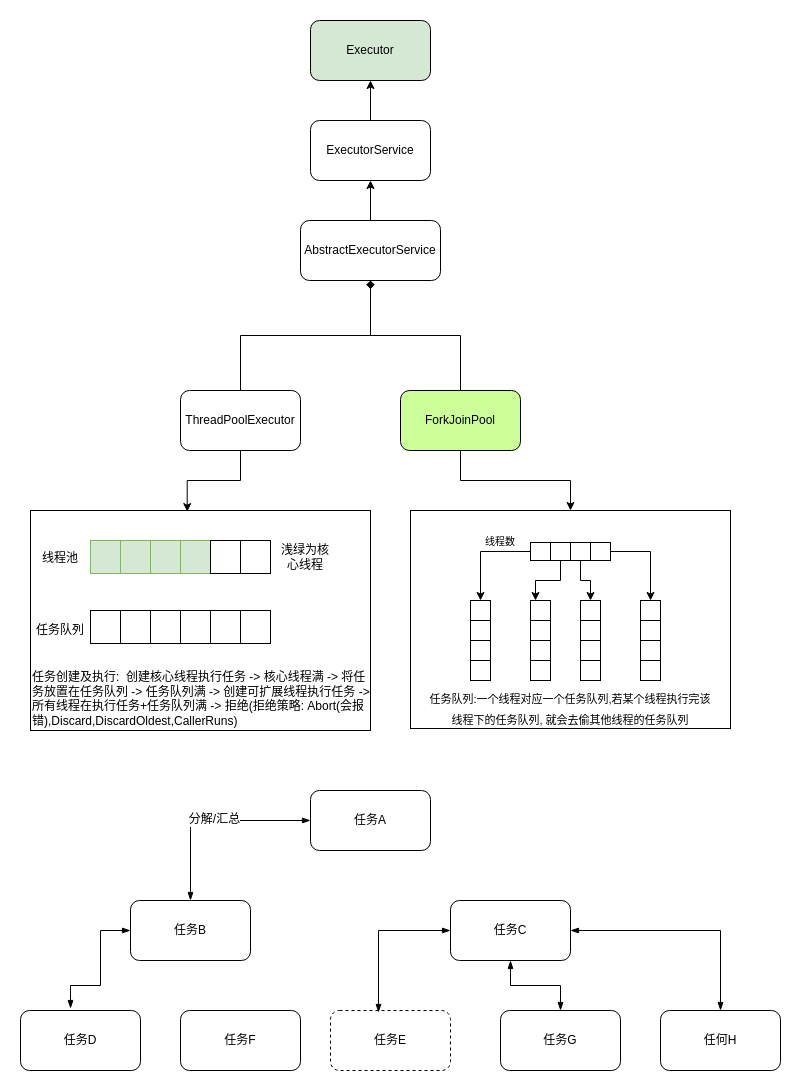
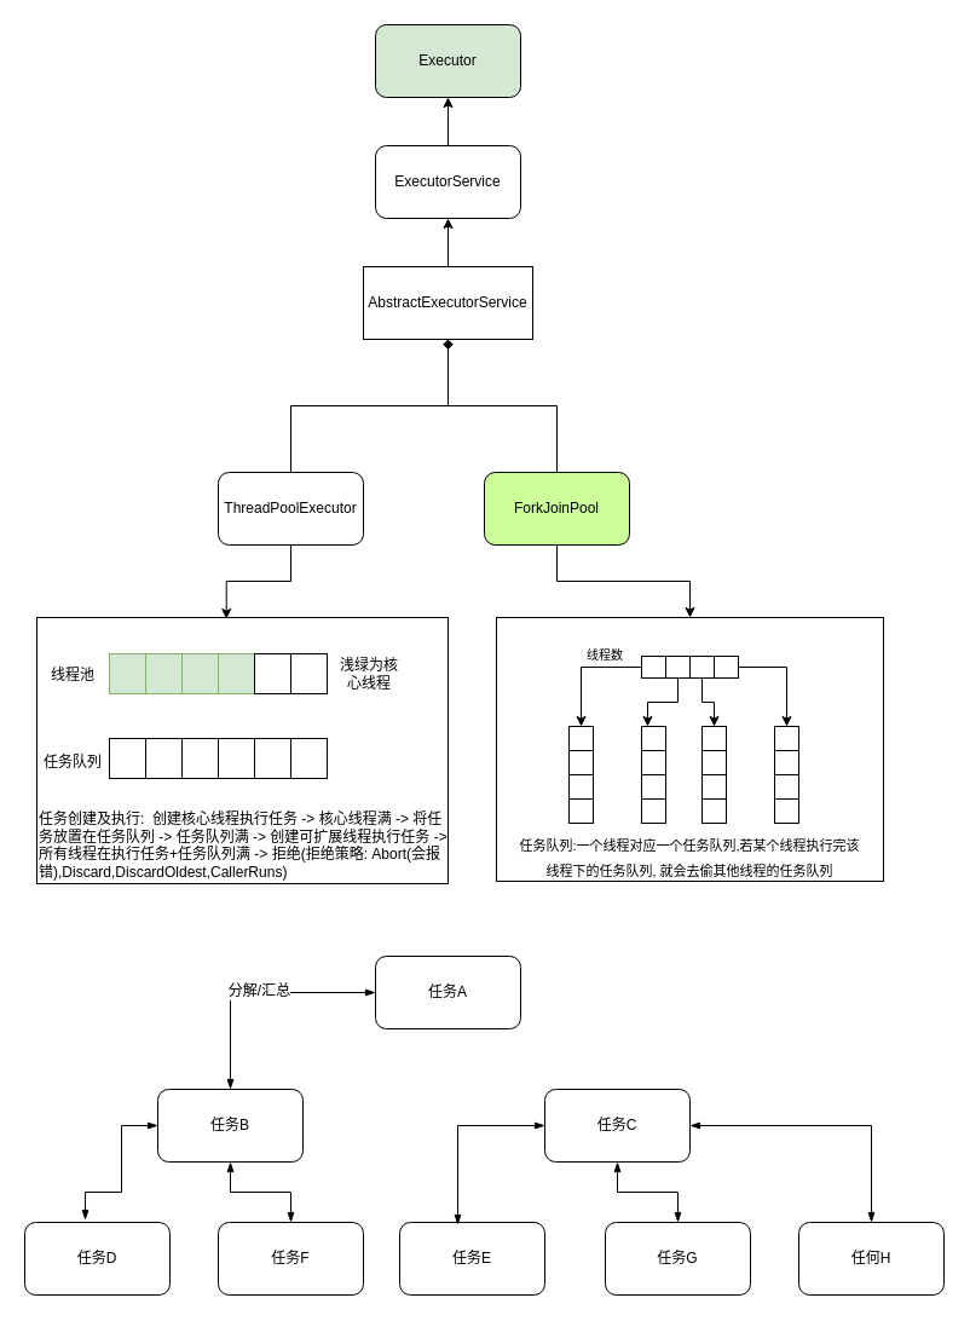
- <mxCell id="5" value="AbstractExecutorService" style="rounded=1;whiteSpace=wrap;html=1;" parent="1" vertex="1"><mxGeometry x="300" y="220" width="140" height="60" as="geometry" /></mxCell>
+ <mxCell id="5" value="AbstractExecutorService" style="whiteSpace=wrap;html=1;rounded=0;" parent="1" vertex="1"><mxGeometry x="300" y="220" width="140" height="60" as="geometry" /></mxCell>
+ <mxCell id="65" style="edgeStyle=orthogonalEdgeStyle;rounded=0;orthogonalLoop=1;jettySize=auto;html=1;startArrow=blockThin;startFill=1;endArrow=blockThin;endFill=1;fontSize=12;" edge="1" parent="1" source="67" target="76"><mxGeometry relative="1" as="geometry" /></mxCell>
- <mxCell id="77" value="任务E" style="rounded=1;whiteSpace=wrap;html=1;shadow=0;glass=0;fillColor=none;fontSize=12;dashed=1;" vertex="1" parent="1"><mxGeometry x="330" y="1010" width="120" height="60" as="geometry" /></mxCell>
+ <mxCell id="77" value="任务E" style="rounded=1;whiteSpace=wrap;html=1;shadow=0;glass=0;fillColor=none;fontSize=12;" vertex="1" parent="1"><mxGeometry x="330" y="1010" width="120" height="60" as="geometry" /></mxCell>
